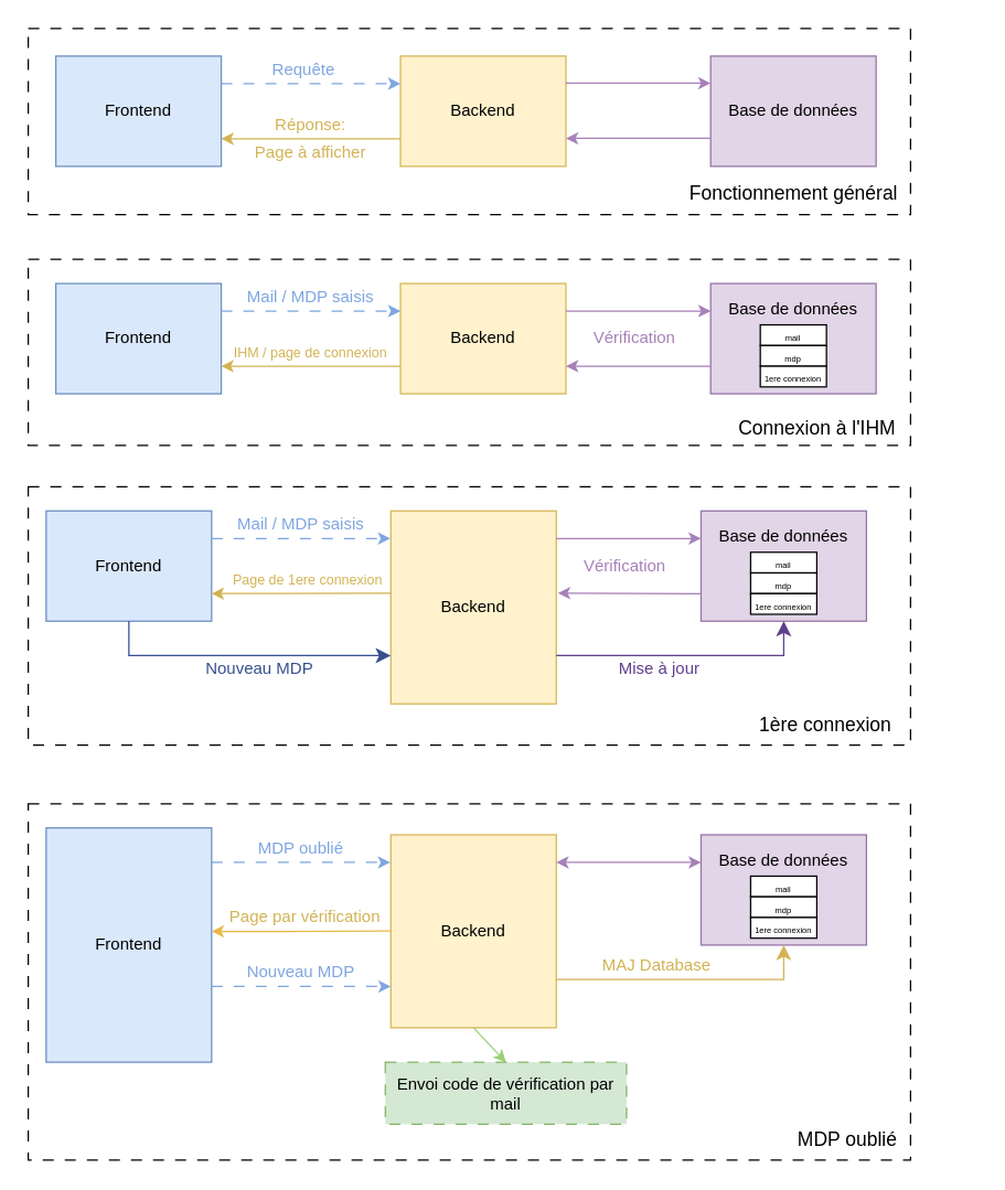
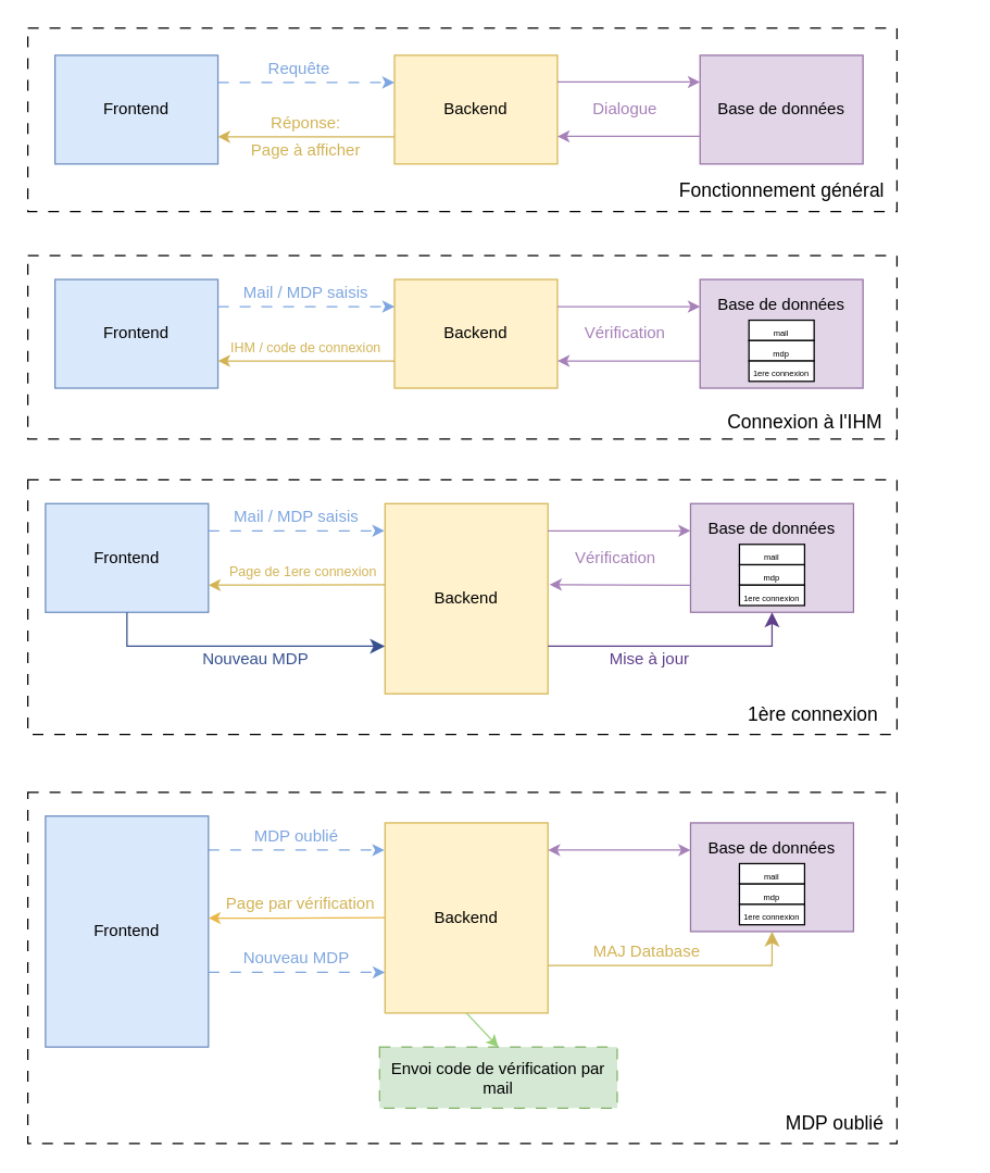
+ <mxCell id="60" value="Dialogue" style="text;html=1;align=center;verticalAlign=middle;whiteSpace=wrap;rounded=0;fontColor=#A680B8;" parent="1" vertex="1"><mxGeometry x="430" y="65" width="60" height="30" as="geometry" /></mxCell>
- <mxCell id="23" value="&lt;font style=&quot;font-size: 10px;&quot;&gt;IHM / page de connexion&lt;/font&gt;" style="text;html=1;align=center;verticalAlign=middle;whiteSpace=wrap;rounded=0;fontColor=#D2B354;" parent="1" vertex="1"><mxGeometry x="150" y="240" width="150" height="30" as="geometry" /></mxCell>
+ <mxCell id="23" value="&lt;font style=&quot;font-size: 10px;&quot;&gt;IHM / code de connexion&lt;/font&gt;" style="text;html=1;align=center;verticalAlign=middle;whiteSpace=wrap;rounded=0;fontColor=#D2B354;" parent="1" vertex="1"><mxGeometry x="150" y="240" width="150" height="30" as="geometry" /></mxCell>
